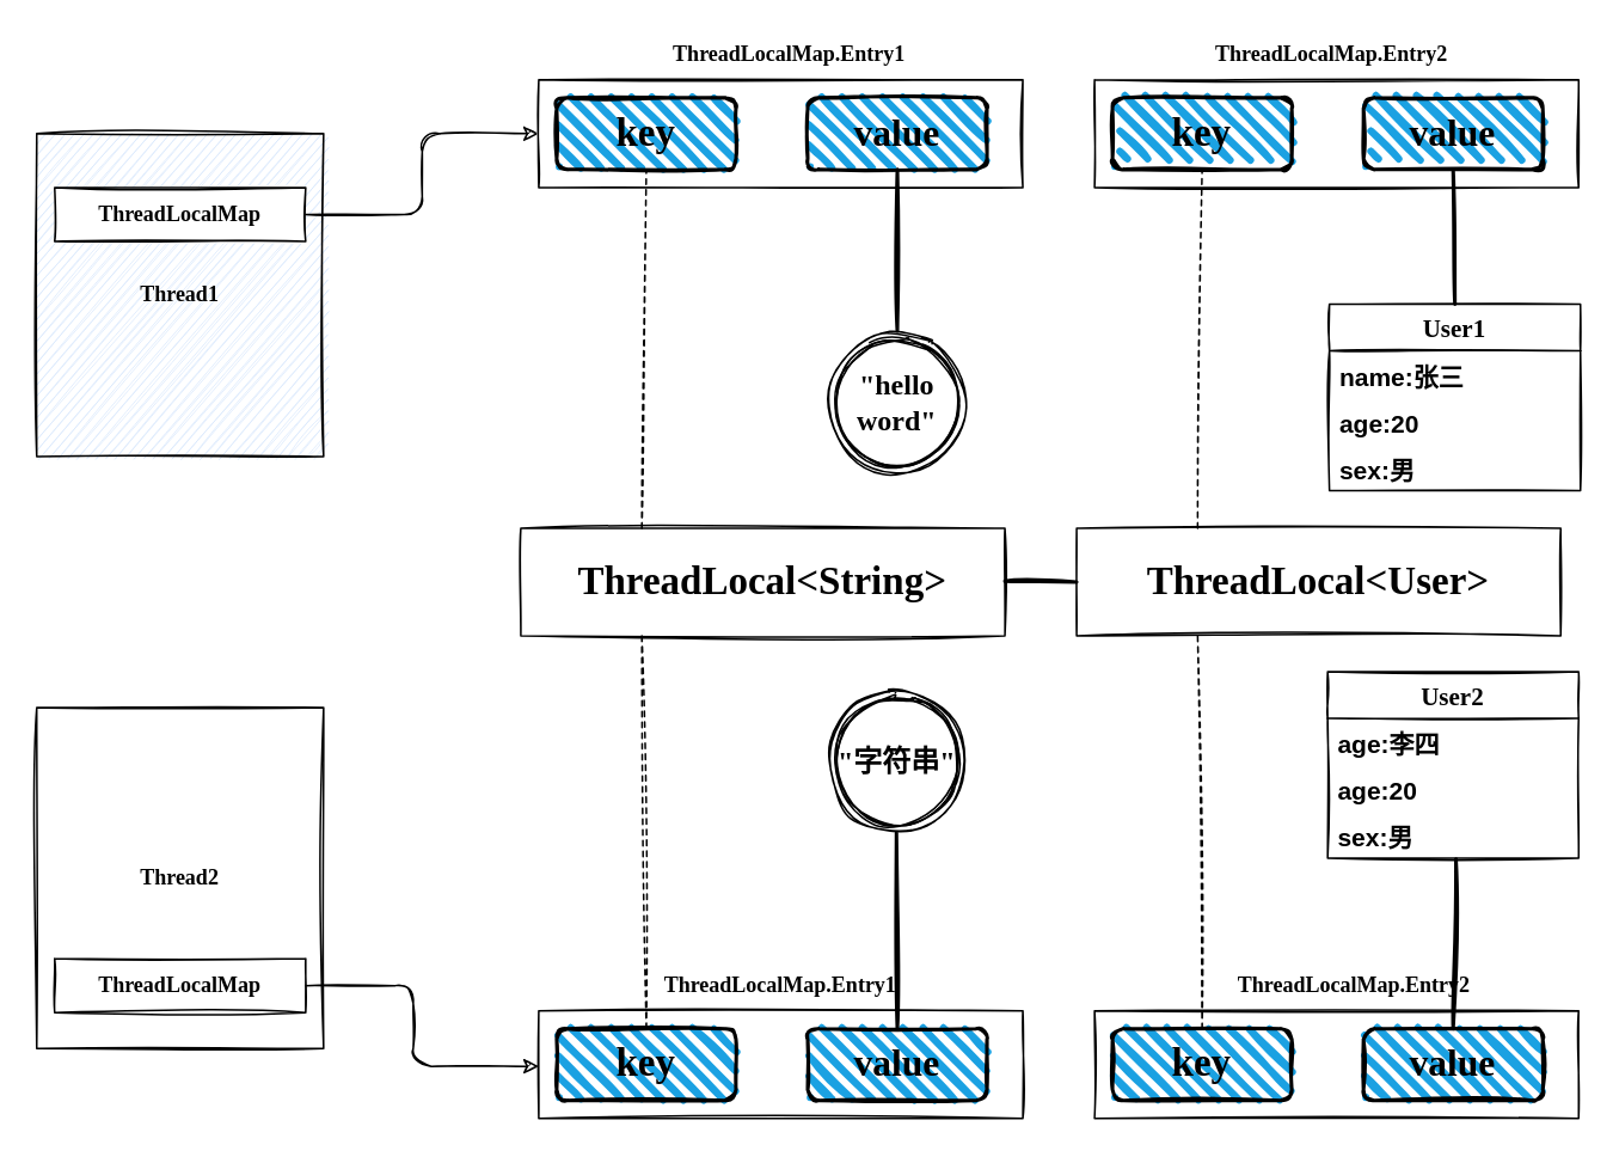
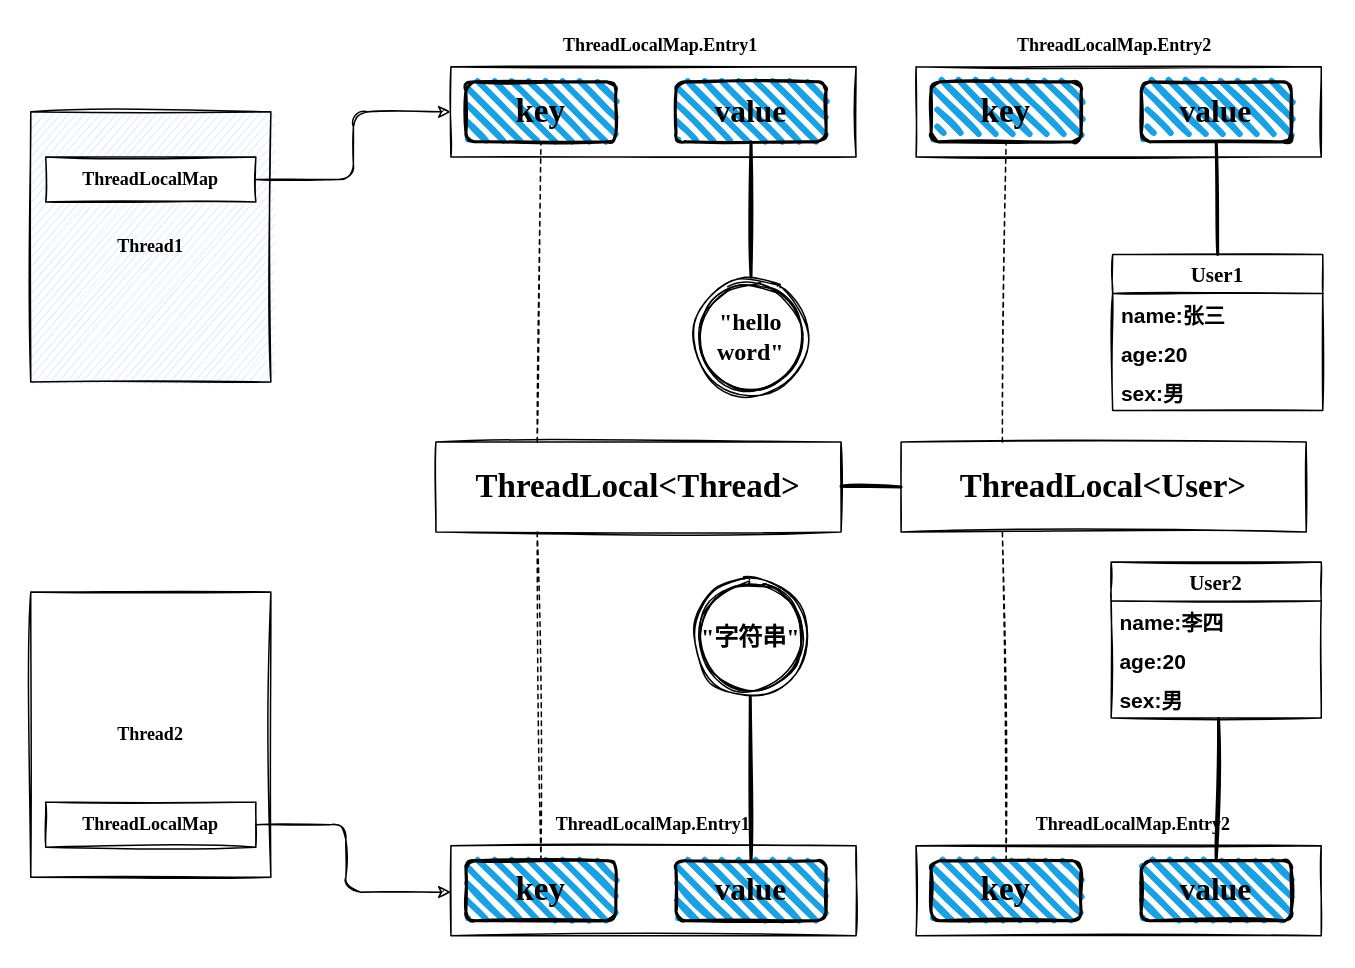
- <mxCell id="9" value="&lt;b&gt;&lt;font style=&quot;font-size: 22px&quot;&gt;ThreadLocal&amp;lt;String&amp;gt;&lt;/font&gt;&lt;/b&gt;" style="rounded=0;whiteSpace=wrap;html=1;sketch=1;fontFamily=Comic Sans MS;" parent="1" vertex="1"><mxGeometry x="290" y="294" width="270" height="60" as="geometry" /></mxCell>
+ <mxCell id="9" value="&lt;b&gt;&lt;font style=&quot;font-size: 22px&quot;&gt;ThreadLocal&amp;lt;Thread&amp;gt;&lt;/font&gt;&lt;/b&gt;" style="rounded=0;whiteSpace=wrap;html=1;sketch=1;fontFamily=Comic Sans MS;" parent="1" vertex="1"><mxGeometry x="290" y="294" width="270" height="60" as="geometry" /></mxCell>
- <mxCell id="41" value="age:李四" style="text;strokeColor=none;fillColor=none;align=left;verticalAlign=top;spacingLeft=4;spacingRight=4;overflow=hidden;rotatable=0;points=[[0,0.5],[1,0.5]];portConstraint=eastwest;fontStyle=1;fontSize=14;" parent="40" vertex="1"><mxGeometry y="26" width="140" height="26" as="geometry" /></mxCell>
+ <mxCell id="41" value="name:李四" style="text;strokeColor=none;fillColor=none;align=left;verticalAlign=top;spacingLeft=4;spacingRight=4;overflow=hidden;rotatable=0;points=[[0,0.5],[1,0.5]];portConstraint=eastwest;fontStyle=1;fontSize=14;" parent="40" vertex="1"><mxGeometry y="26" width="140" height="26" as="geometry" /></mxCell>
